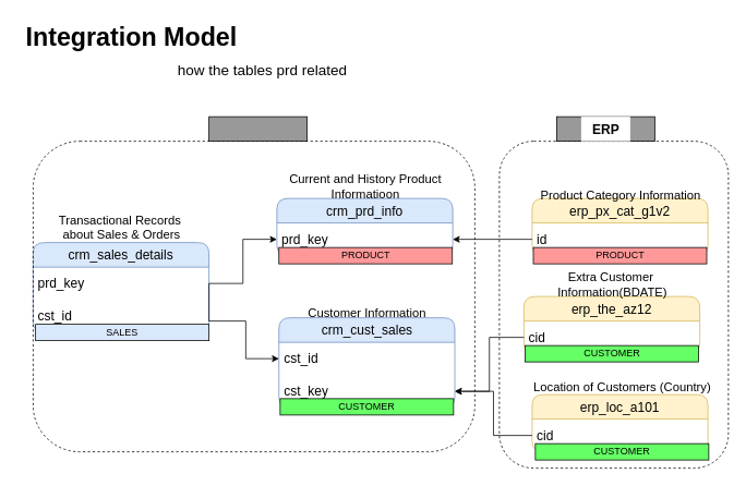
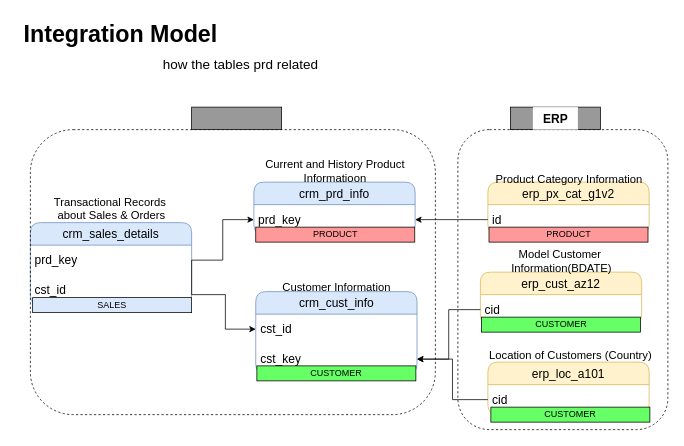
- <mxCell id="19" value="&lt;span style=&quot;font-size: 15px;&quot;&gt;Extra Customer&amp;nbsp;&lt;/span&gt;&lt;div&gt;&lt;span style=&quot;font-size: 15px;&quot;&gt;Information(BDATE)&lt;/span&gt;&lt;/div&gt;" style="text;html=1;align=center;verticalAlign=middle;resizable=0;points=[];autosize=1;strokeColor=none;fillColor=none;" parent="1" vertex="1"><mxGeometry x="667.5" y="322" width="160" height="50" as="geometry" /></mxCell>
+ <mxCell id="19" value="&lt;span style=&quot;font-size: 15px;&quot;&gt;Model Customer&amp;nbsp;&lt;/span&gt;&lt;div&gt;&lt;span style=&quot;font-size: 15px;&quot;&gt;Information(BDATE)&lt;/span&gt;&lt;/div&gt;" style="text;html=1;align=center;verticalAlign=middle;resizable=0;points=[];autosize=1;strokeColor=none;fillColor=none;" parent="1" vertex="1"><mxGeometry x="667.5" y="322" width="160" height="50" as="geometry" /></mxCell>
- <mxCell id="17" value="erp_the_az12" style="swimlane;fontStyle=0;childLayout=stackLayout;horizontal=1;startSize=30;horizontalStack=0;resizeParent=1;resizeParentMax=0;resizeLast=0;collapsible=1;marginBottom=0;whiteSpace=wrap;html=1;rounded=1;fillColor=#fff2cc;strokeColor=#d6b656;fontSize=16;" parent="1" vertex="1"><mxGeometry x="640" y="362" width="215" height="70" as="geometry" /></mxCell>
+ <mxCell id="17" value="erp_cust_az12" style="swimlane;fontStyle=0;childLayout=stackLayout;horizontal=1;startSize=30;horizontalStack=0;resizeParent=1;resizeParentMax=0;resizeLast=0;collapsible=1;marginBottom=0;whiteSpace=wrap;html=1;rounded=1;fillColor=#fff2cc;strokeColor=#d6b656;fontSize=16;" parent="1" vertex="1"><mxGeometry x="640" y="362" width="215" height="70" as="geometry" /></mxCell>
- <mxCell id="4" value="crm_cust_sales" style="swimlane;fontStyle=0;childLayout=stackLayout;horizontal=1;startSize=30;horizontalStack=0;resizeParent=1;resizeParentMax=0;resizeLast=0;collapsible=1;marginBottom=0;whiteSpace=wrap;html=1;rounded=1;fillColor=#dae8fc;strokeColor=#6c8ebf;fontSize=16;" parent="1" vertex="1"><mxGeometry x="340.5" y="388" width="215" height="110" as="geometry" /></mxCell>
+ <mxCell id="4" value="crm_cust_info" style="swimlane;fontStyle=0;childLayout=stackLayout;horizontal=1;startSize=30;horizontalStack=0;resizeParent=1;resizeParentMax=0;resizeLast=0;collapsible=1;marginBottom=0;whiteSpace=wrap;html=1;rounded=1;fillColor=#dae8fc;strokeColor=#6c8ebf;fontSize=16;" parent="1" vertex="1"><mxGeometry x="340.5" y="388" width="215" height="110" as="geometry" /></mxCell>
